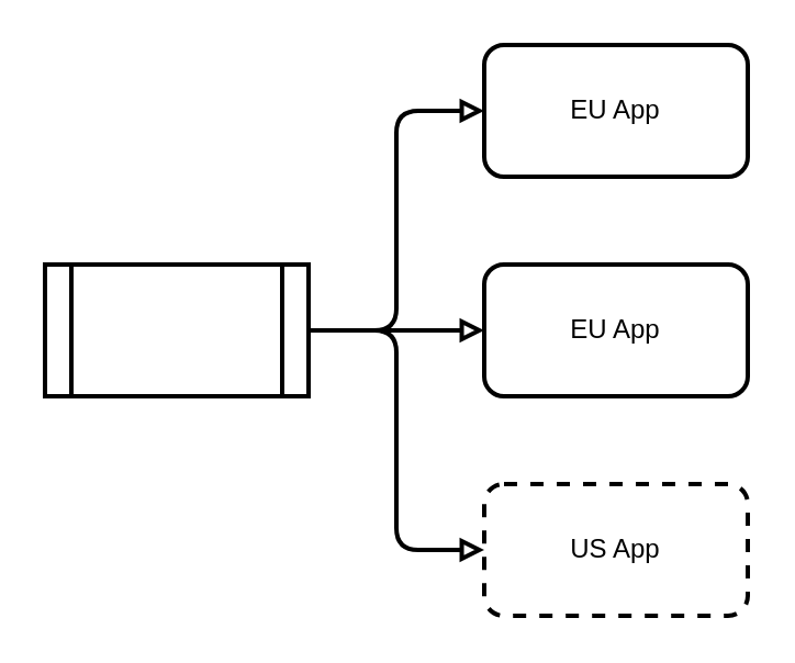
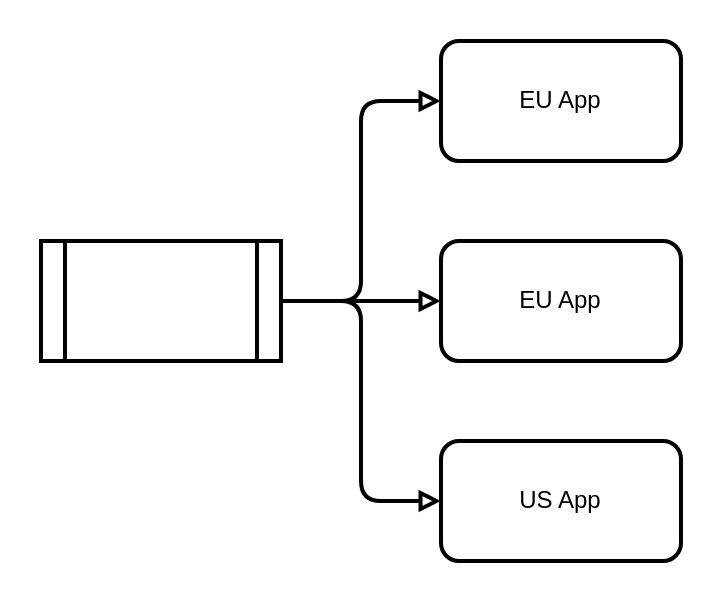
- <mxCell id="8" value="US App" style="rounded=1;whiteSpace=wrap;html=1;fillColor=none;strokeWidth=2;dashed=1;" vertex="1" parent="1"><mxGeometry x="220" y="220" width="120" height="60" as="geometry" /></mxCell>
+ <mxCell id="8" value="US App" style="rounded=1;whiteSpace=wrap;html=1;fillColor=none;strokeWidth=2;" vertex="1" parent="1"><mxGeometry x="220" y="220" width="120" height="60" as="geometry" /></mxCell>
